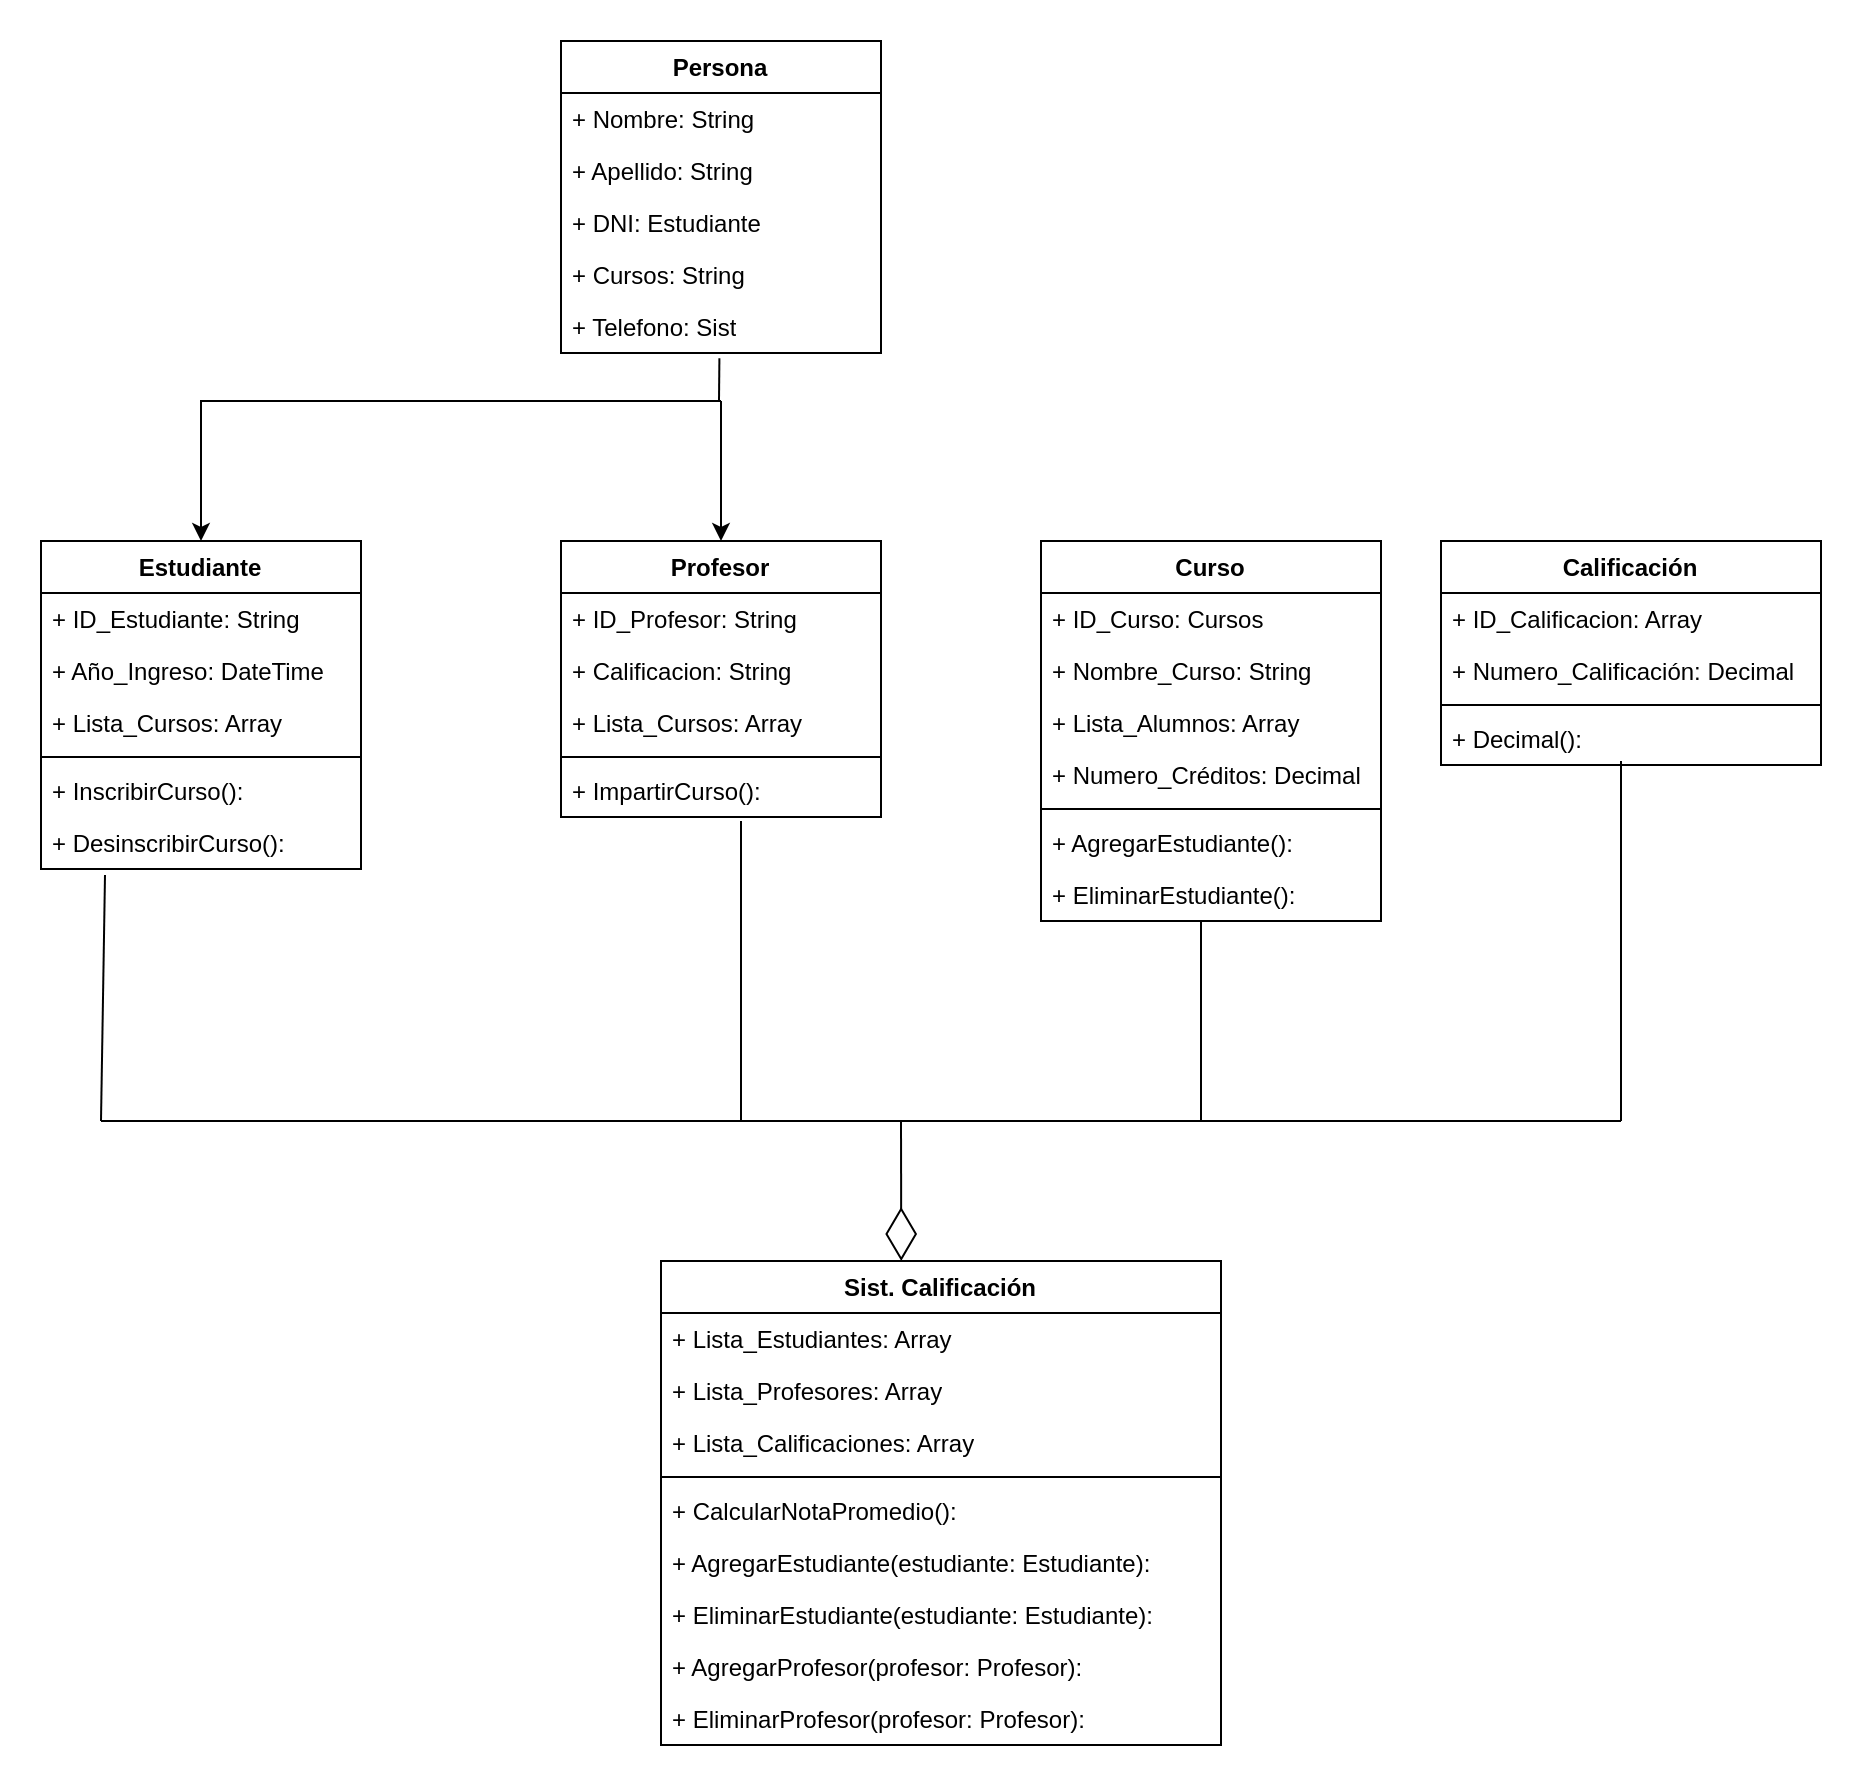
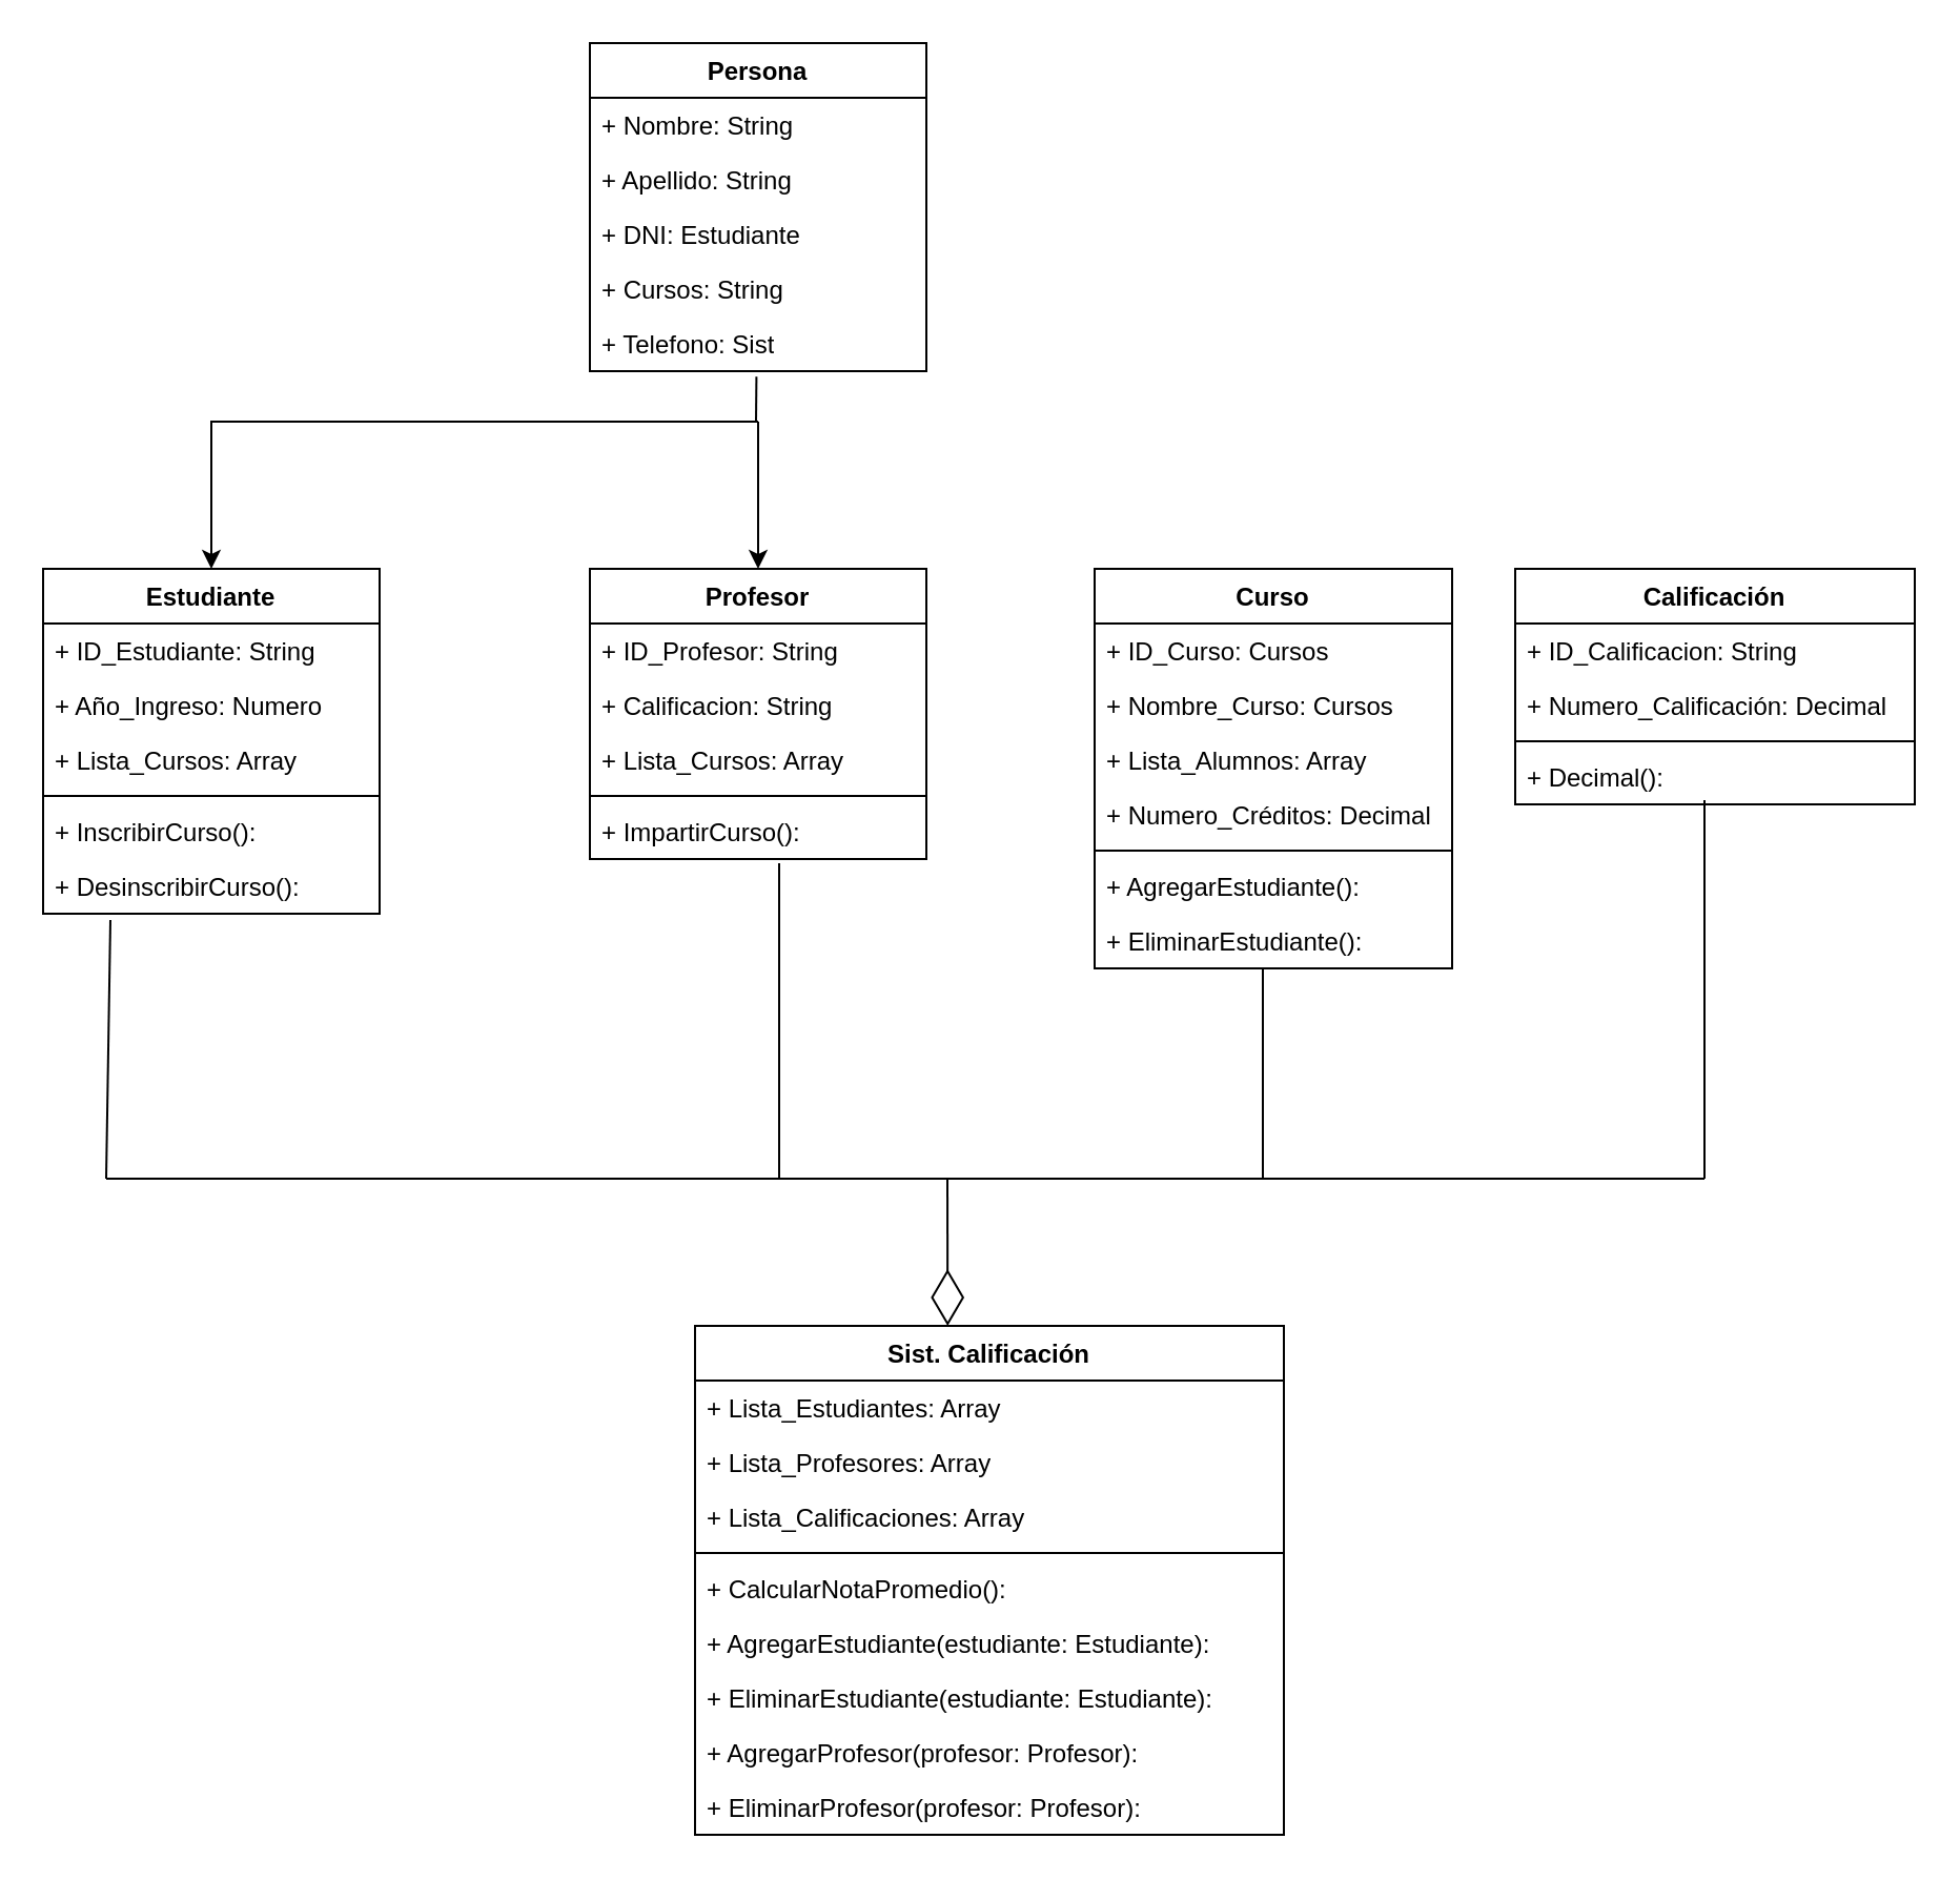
- <mxCell id="33" value="+ ID_Calificacion: Array" style="text;strokeColor=none;fillColor=none;align=left;verticalAlign=top;spacingLeft=4;spacingRight=4;overflow=hidden;rotatable=0;points=[[0,0.5],[1,0.5]];portConstraint=eastwest;whiteSpace=wrap;html=1;" vertex="1" parent="32"><mxGeometry y="26" width="190" height="26" as="geometry" /></mxCell>
+ <mxCell id="33" value="+ ID_Calificacion: String" style="text;strokeColor=none;fillColor=none;align=left;verticalAlign=top;spacingLeft=4;spacingRight=4;overflow=hidden;rotatable=0;points=[[0,0.5],[1,0.5]];portConstraint=eastwest;whiteSpace=wrap;html=1;" vertex="1" parent="32"><mxGeometry y="26" width="190" height="26" as="geometry" /></mxCell>
- <mxCell id="10" value="+ Año_Ingreso: DateTime" style="text;strokeColor=none;fillColor=none;align=left;verticalAlign=top;spacingLeft=4;spacingRight=4;overflow=hidden;rotatable=0;points=[[0,0.5],[1,0.5]];portConstraint=eastwest;whiteSpace=wrap;html=1;" vertex="1" parent="8"><mxGeometry y="52" width="160" height="26" as="geometry" /></mxCell>
+ <mxCell id="10" value="+ Año_Ingreso: Numero" style="text;strokeColor=none;fillColor=none;align=left;verticalAlign=top;spacingLeft=4;spacingRight=4;overflow=hidden;rotatable=0;points=[[0,0.5],[1,0.5]];portConstraint=eastwest;whiteSpace=wrap;html=1;" vertex="1" parent="8"><mxGeometry y="52" width="160" height="26" as="geometry" /></mxCell>
- <mxCell id="26" value="+ Nombre_Curso: String" style="text;strokeColor=none;fillColor=none;align=left;verticalAlign=top;spacingLeft=4;spacingRight=4;overflow=hidden;rotatable=0;points=[[0,0.5],[1,0.5]];portConstraint=eastwest;whiteSpace=wrap;html=1;" vertex="1" parent="24"><mxGeometry y="52" width="170" height="26" as="geometry" /></mxCell>
+ <mxCell id="26" value="+ Nombre_Curso: Cursos" style="text;strokeColor=none;fillColor=none;align=left;verticalAlign=top;spacingLeft=4;spacingRight=4;overflow=hidden;rotatable=0;points=[[0,0.5],[1,0.5]];portConstraint=eastwest;whiteSpace=wrap;html=1;" vertex="1" parent="24"><mxGeometry y="52" width="170" height="26" as="geometry" /></mxCell>
